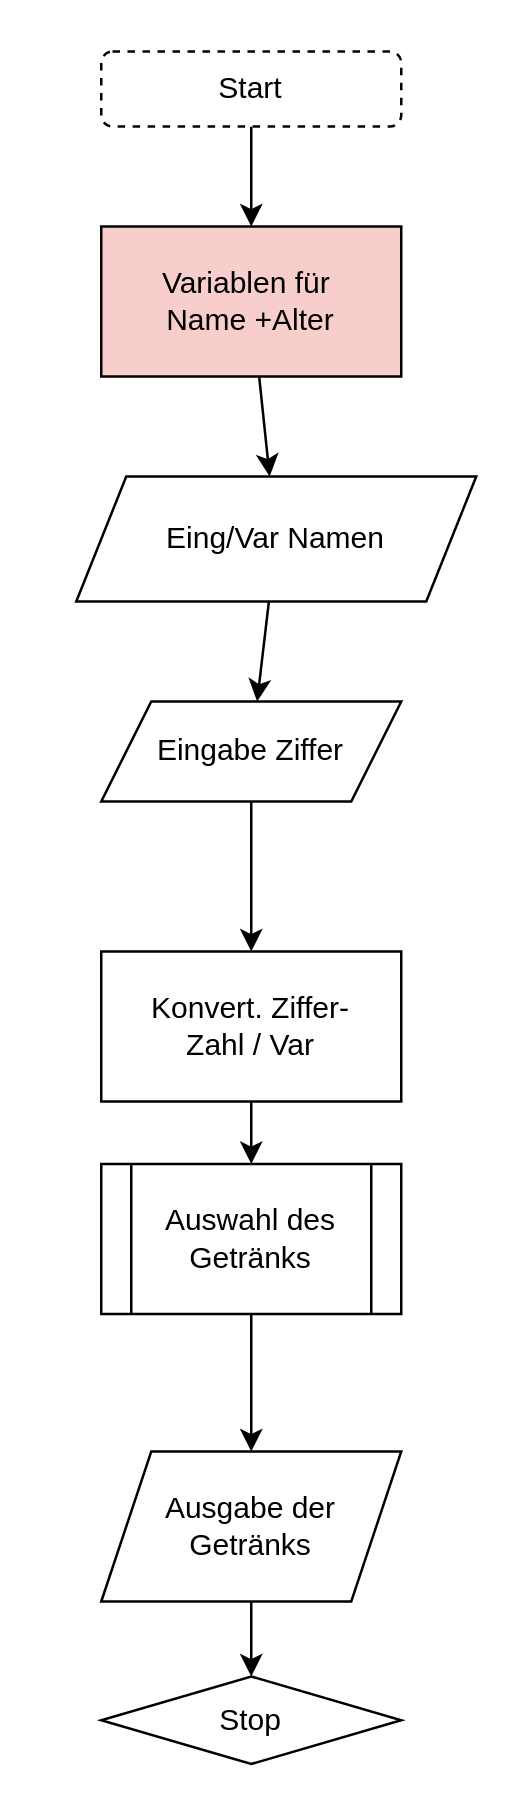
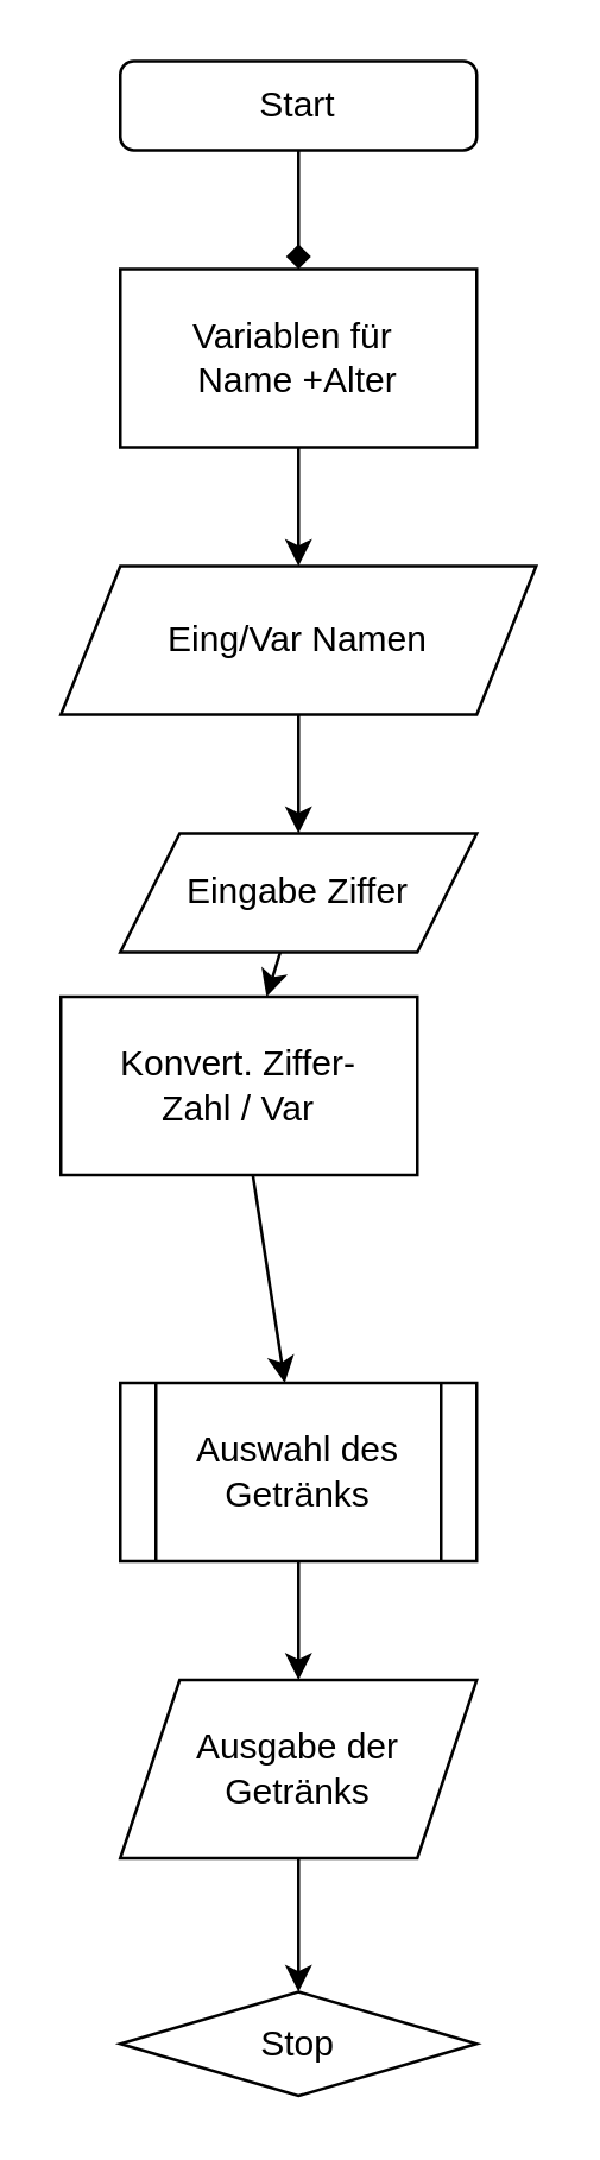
- <mxCell id="4" value="Start" style="rounded=1;whiteSpace=wrap;html=1;dashed=1;" vertex="1" parent="1"><mxGeometry x="40" y="20" width="120" height="30" as="geometry" /></mxCell>
+ <mxCell id="4" value="Start" style="rounded=1;whiteSpace=wrap;html=1;" vertex="1" parent="1"><mxGeometry x="40" y="20" width="120" height="30" as="geometry" /></mxCell>
- <mxCell id="3" value="" style="edgeStyle=none;html=1;" edge="1" parent="1" source="4" target="8"><mxGeometry relative="1" as="geometry" /></mxCell>
+ <mxCell id="3" value="" style="edgeStyle=none;html=1;endArrow=diamond;" edge="1" parent="1" source="4" target="8"><mxGeometry relative="1" as="geometry" /></mxCell>
- <mxCell id="8" value="Variablen für&amp;nbsp;&lt;br&gt;Name +Alter" style="rounded=0;whiteSpace=wrap;html=1;fillColor=#f8cecc;" vertex="1" parent="1"><mxGeometry x="40" y="90" width="120" height="60" as="geometry" /></mxCell>
+ <mxCell id="8" value="Variablen für&amp;nbsp;&lt;br&gt;Name +Alter" style="rounded=0;whiteSpace=wrap;html=1;" vertex="1" parent="1"><mxGeometry x="40" y="90" width="120" height="60" as="geometry" /></mxCell>
- <mxCell id="6" value="Eing/Var Namen" style="shape=parallelogram;perimeter=parallelogramPerimeter;whiteSpace=wrap;html=1;fixedSize=1;" vertex="1" parent="1"><mxGeometry x="30" y="190" width="160" height="50" as="geometry" /></mxCell>
+ <mxCell id="6" value="Eing/Var Namen" style="shape=parallelogram;perimeter=parallelogramPerimeter;whiteSpace=wrap;html=1;fixedSize=1;" vertex="1" parent="1"><mxGeometry x="20" y="190" width="160" height="50" as="geometry" /></mxCell>
- <mxCell id="10" value="Konvert. Ziffer-&lt;br&gt;Zahl / Var" style="rounded=0;whiteSpace=wrap;html=1;" vertex="1" parent="1"><mxGeometry x="40" y="380" width="120" height="60" as="geometry" /></mxCell>
+ <mxCell id="10" value="Konvert. Ziffer-&lt;br&gt;Zahl / Var" style="rounded=0;whiteSpace=wrap;html=1;" vertex="1" parent="1"><mxGeometry x="20" y="335" width="120" height="60" as="geometry" /></mxCell>
- <mxCell id="16" value="Ausgabe der Getränks" style="shape=parallelogram;perimeter=parallelogramPerimeter;whiteSpace=wrap;html=1;fixedSize=1;" vertex="1" parent="1"><mxGeometry x="40" y="580" width="120" height="60" as="geometry" /></mxCell>
+ <mxCell id="16" value="Ausgabe der Getränks" style="shape=parallelogram;perimeter=parallelogramPerimeter;whiteSpace=wrap;html=1;fixedSize=1;" vertex="1" parent="1"><mxGeometry x="40" y="565" width="120" height="60" as="geometry" /></mxCell>
